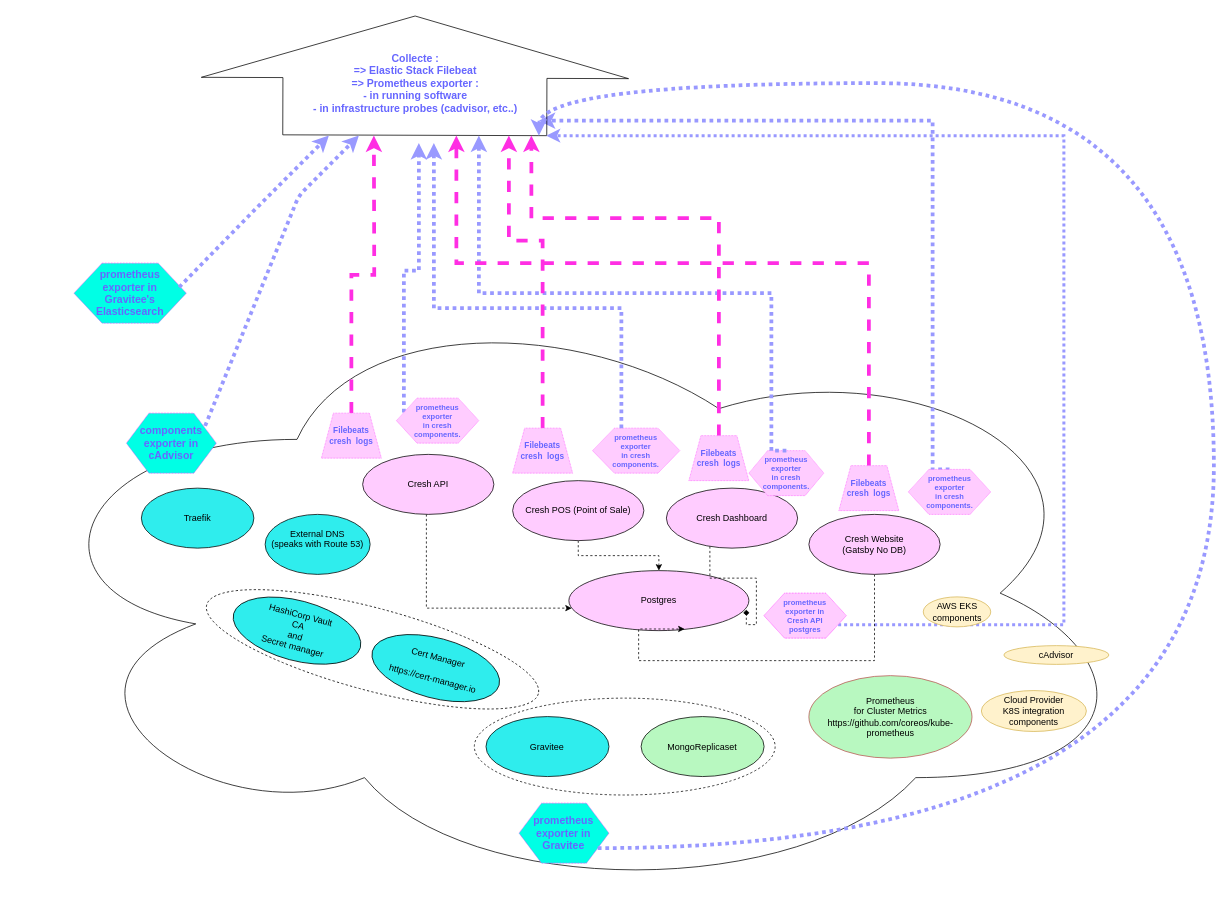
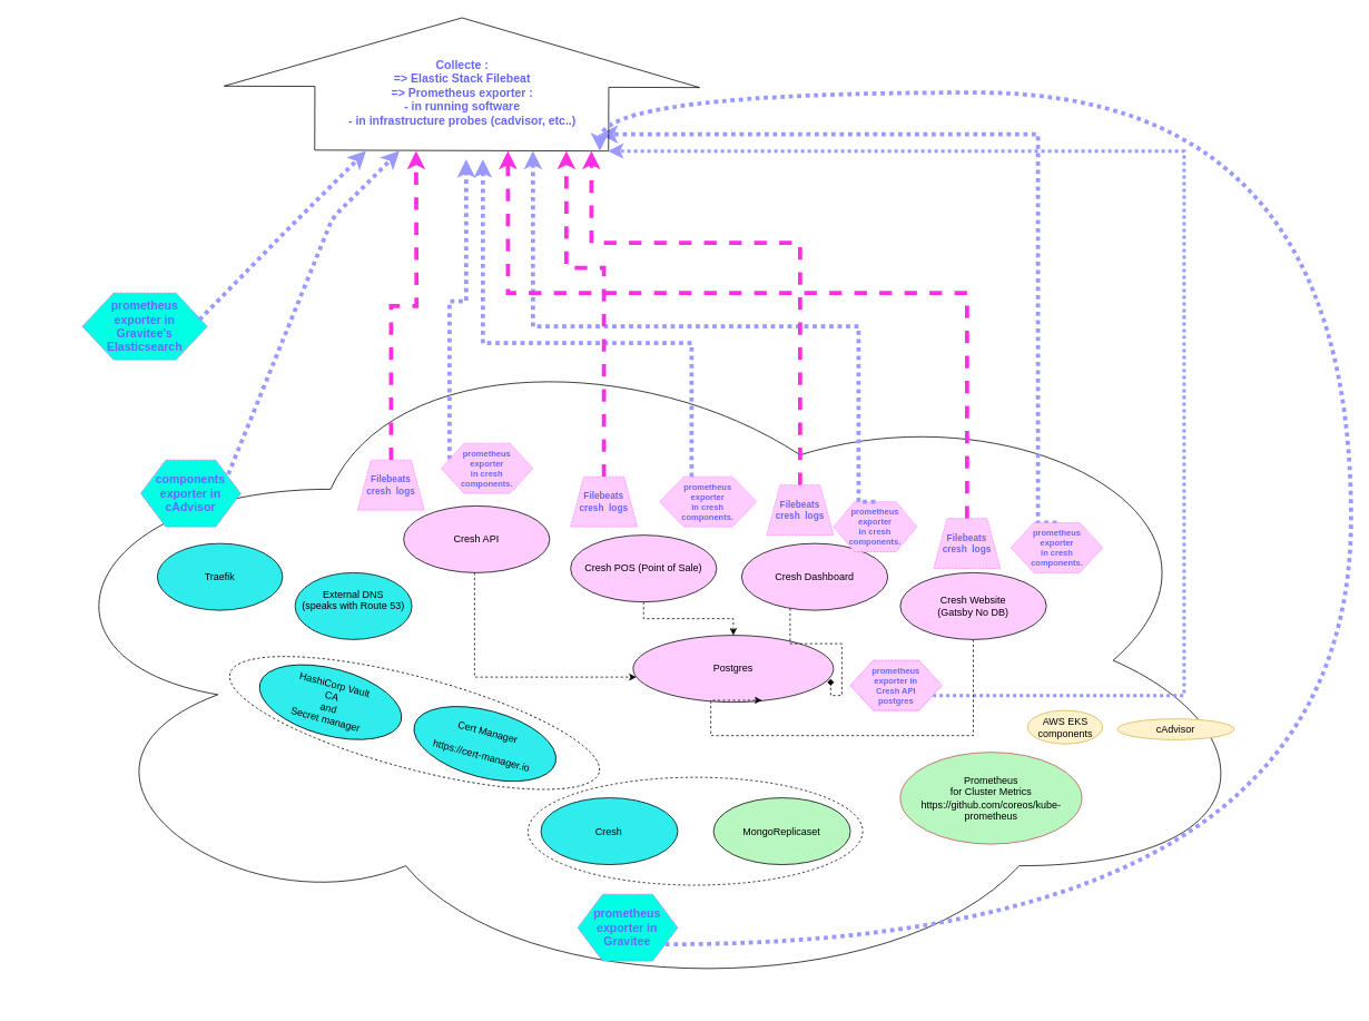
- <mxCell id="37" value="AWS EKS &lt;br&gt;components" style="ellipse;whiteSpace=wrap;html=1;fillColor=#fff2cc;strokeColor=#d6b656;" vertex="1" parent="1"><mxGeometry x="1230.5" y="795" width="90" height="40" as="geometry" /></mxCell>
+ <mxCell id="37" value="AWS EKS &lt;br&gt;components" style="ellipse;whiteSpace=wrap;html=1;fillColor=#fff2cc;strokeColor=#d6b656;" vertex="1" parent="1"><mxGeometry x="1230.5" y="850" width="90" height="40" as="geometry" /></mxCell>
- <mxCell id="36" value="Cloud Provider&lt;br&gt;K8S integration&lt;br&gt;components" style="ellipse;whiteSpace=wrap;html=1;fillColor=#fff2cc;strokeColor=#d6b656;" vertex="1" parent="1"><mxGeometry x="1308" y="919.91" width="140" height="54.59" as="geometry" /></mxCell>
- <mxCell id="21" value="Gravitee" style="ellipse;whiteSpace=wrap;html=1;fillColor=#2FEDED;" vertex="1" parent="1"><mxGeometry x="647.48" y="954.59" width="164" height="80" as="geometry" /></mxCell>
+ <mxCell id="21" value="Cresh" style="ellipse;whiteSpace=wrap;html=1;fillColor=#2FEDED;" vertex="1" parent="1"><mxGeometry x="647.48" y="954.59" width="164" height="80" as="geometry" /></mxCell>
